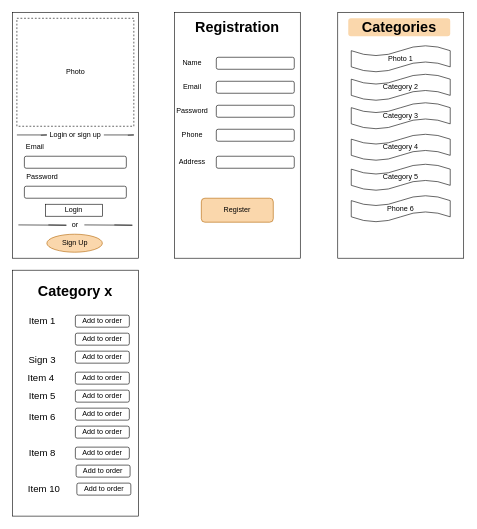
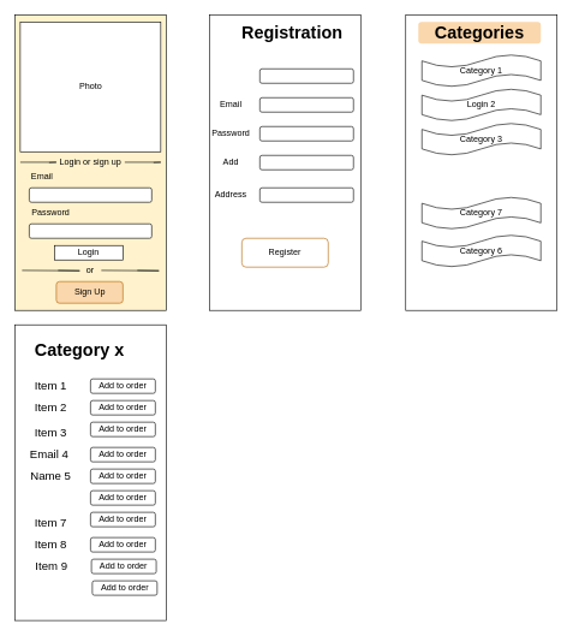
- <mxCell id="17" value="&lt;h1&gt;Registration&lt;/h1&gt;" style="rounded=1;whiteSpace=wrap;html=1;strokeColor=none;" vertex="1" parent="1"><mxGeometry x="310" y="30" width="170" height="30" as="geometry" /></mxCell>
+ <mxCell id="17" value="&lt;h1&gt;Registration&lt;/h1&gt;" style="rounded=1;whiteSpace=wrap;html=1;strokeColor=none;" vertex="1" parent="1"><mxGeometry x="320" y="30" width="170" height="30" as="geometry" /></mxCell>
- <mxCell id="31" value="Photo 1" style="shape=tape;whiteSpace=wrap;html=1;" vertex="1" parent="1"><mxGeometry x="585" y="75" width="165" height="45" as="geometry" /></mxCell>
+ <mxCell id="31" value="Category 1" style="shape=tape;whiteSpace=wrap;html=1;" vertex="1" parent="1"><mxGeometry x="585" y="75" width="165" height="45" as="geometry" /></mxCell>
- <mxCell id="18" value="Name" style="text;html=1;strokeColor=none;fillColor=none;align=center;verticalAlign=middle;whiteSpace=wrap;rounded=0;" vertex="1" parent="1"><mxGeometry x="290" y="90" width="60" height="30" as="geometry" /></mxCell>
- <mxCell id="3" value="Photo" style="rounded=0;whiteSpace=wrap;html=1;dashed=1;" vertex="1" parent="1"><mxGeometry x="27.5" y="30" width="195" height="180" as="geometry" /></mxCell>
+ <mxCell id="3" value="Photo" style="rounded=0;whiteSpace=wrap;html=1;" vertex="1" parent="1"><mxGeometry x="27.5" y="30" width="195" height="180" as="geometry" /></mxCell>
- <mxCell id="32" value="Category 2" style="shape=tape;whiteSpace=wrap;html=1;" vertex="1" parent="1"><mxGeometry x="585" y="122.5" width="165" height="45" as="geometry" /></mxCell>
+ <mxCell id="32" value="Login 2" style="shape=tape;whiteSpace=wrap;html=1;" vertex="1" parent="1"><mxGeometry x="585" y="122.5" width="165" height="45" as="geometry" /></mxCell>
- <mxCell id="2" value="Login or sign up" style="rounded=0;whiteSpace=wrap;html=1;" vertex="1" parent="1"><mxGeometry x="20" y="20" width="210" height="410" as="geometry" /></mxCell>
+ <mxCell id="2" value="Login or sign up" style="rounded=0;whiteSpace=wrap;html=1;fillColor=#fff2cc;" vertex="1" parent="1"><mxGeometry x="20" y="20" width="210" height="410" as="geometry" /></mxCell>
- <mxCell id="24" value="Phone" style="text;html=1;strokeColor=none;fillColor=none;align=center;verticalAlign=middle;whiteSpace=wrap;rounded=0;" vertex="1" parent="1"><mxGeometry x="290" y="210" width="60" height="30" as="geometry" /></mxCell>
+ <mxCell id="24" value="Add" style="text;html=1;strokeColor=none;fillColor=none;align=center;verticalAlign=middle;whiteSpace=wrap;rounded=0;" vertex="1" parent="1"><mxGeometry x="290" y="210" width="60" height="30" as="geometry" /></mxCell>
- <mxCell id="34" value="Category 4" style="shape=tape;whiteSpace=wrap;html=1;" vertex="1" parent="1"><mxGeometry x="585" y="222.5" width="165" height="45" as="geometry" /></mxCell>
- <mxCell id="35" value="Category 5" style="shape=tape;whiteSpace=wrap;html=1;" vertex="1" parent="1"><mxGeometry x="585" y="272.5" width="165" height="45" as="geometry" /></mxCell>
+ <mxCell id="35" value="Category 7" style="shape=tape;whiteSpace=wrap;html=1;" vertex="1" parent="1"><mxGeometry x="585" y="272.5" width="165" height="45" as="geometry" /></mxCell>
- <mxCell id="36" value="Phone 6" style="shape=tape;whiteSpace=wrap;html=1;" vertex="1" parent="1"><mxGeometry x="585" y="325" width="165" height="45" as="geometry" /></mxCell>
+ <mxCell id="36" value="Category 6" style="shape=tape;whiteSpace=wrap;html=1;" vertex="1" parent="1"><mxGeometry x="585" y="325" width="165" height="45" as="geometry" /></mxCell>
- <mxCell id="28" value="Register" style="rounded=1;whiteSpace=wrap;html=1;fillColor=#fad7ac;strokeColor=#b46504;" vertex="1" parent="1"><mxGeometry x="335" y="330" width="120" height="40" as="geometry" /></mxCell>
+ <mxCell id="28" value="Register" style="rounded=1;whiteSpace=wrap;html=1;fillColor=#ffffff;strokeColor=#b46504;" vertex="1" parent="1"><mxGeometry x="335" y="330" width="120" height="40" as="geometry" /></mxCell>
- <mxCell id="11" value="Sign Up" style="ellipse;whiteSpace=wrap;html=1;fillColor=#fad7ac;strokeColor=#b46504;" vertex="1" parent="1"><mxGeometry x="77.5" y="390" width="92.5" height="30" as="geometry" /></mxCell>
+ <mxCell id="11" value="Sign Up" style="rounded=1;whiteSpace=wrap;html=1;fillColor=#fad7ac;strokeColor=#b46504;" vertex="1" parent="1"><mxGeometry x="77.5" y="390" width="92.5" height="30" as="geometry" /></mxCell>
- <mxCell id="38" value="&lt;h1&gt;Category x&lt;/h1&gt;" style="rounded=1;whiteSpace=wrap;html=1;strokeColor=none;" vertex="1" parent="1"><mxGeometry x="40" y="470" width="170" height="30" as="geometry" /></mxCell>
+ <mxCell id="38" value="&lt;h1&gt;Category x&lt;/h1&gt;" style="rounded=1;whiteSpace=wrap;html=1;strokeColor=none;" vertex="1" parent="1"><mxGeometry x="25" y="470" width="170" height="30" as="geometry" /></mxCell>
+ <mxCell id="41" value="&lt;font style=&quot;font-size: 16px;&quot;&gt;Item 2&lt;/font&gt;" style="text;html=1;strokeColor=none;fillColor=none;align=center;verticalAlign=middle;whiteSpace=wrap;rounded=0;" vertex="1" parent="1"><mxGeometry x="30" y="550" width="80" height="30" as="geometry" /></mxCell>
- <mxCell id="43" value="&lt;font style=&quot;font-size: 16px;&quot;&gt;Sign 3&lt;/font&gt;" style="text;html=1;strokeColor=none;fillColor=none;align=center;verticalAlign=middle;whiteSpace=wrap;rounded=0;" vertex="1" parent="1"><mxGeometry x="30" y="585" width="80" height="30" as="geometry" /></mxCell>
+ <mxCell id="43" value="&lt;font style=&quot;font-size: 16px;&quot;&gt;Item 3&lt;/font&gt;" style="text;html=1;strokeColor=none;fillColor=none;align=center;verticalAlign=middle;whiteSpace=wrap;rounded=0;" vertex="1" parent="1"><mxGeometry x="30" y="585" width="80" height="30" as="geometry" /></mxCell>
- <mxCell id="45" value="&lt;font style=&quot;font-size: 16px;&quot;&gt;Item 4&lt;/font&gt;" style="text;html=1;strokeColor=none;fillColor=none;align=center;verticalAlign=middle;whiteSpace=wrap;rounded=0;" vertex="1" parent="1"><mxGeometry x="27.5" y="615" width="80" height="30" as="geometry" /></mxCell>
+ <mxCell id="45" value="&lt;font style=&quot;font-size: 16px;&quot;&gt;Email 4&lt;/font&gt;" style="text;html=1;strokeColor=none;fillColor=none;align=center;verticalAlign=middle;whiteSpace=wrap;rounded=0;" vertex="1" parent="1"><mxGeometry x="27.5" y="615" width="80" height="30" as="geometry" /></mxCell>
- <mxCell id="47" value="&lt;font style=&quot;font-size: 16px;&quot;&gt;Item 5&lt;/font&gt;" style="text;html=1;strokeColor=none;fillColor=none;align=center;verticalAlign=middle;whiteSpace=wrap;rounded=0;" vertex="1" parent="1"><mxGeometry x="30" y="645" width="80" height="30" as="geometry" /></mxCell>
+ <mxCell id="47" value="&lt;font style=&quot;font-size: 16px;&quot;&gt;Name 5&lt;/font&gt;" style="text;html=1;strokeColor=none;fillColor=none;align=center;verticalAlign=middle;whiteSpace=wrap;rounded=0;" vertex="1" parent="1"><mxGeometry x="30" y="645" width="80" height="30" as="geometry" /></mxCell>
- <mxCell id="49" value="&lt;font style=&quot;font-size: 16px;&quot;&gt;Item 6&lt;/font&gt;" style="text;html=1;strokeColor=none;fillColor=none;align=center;verticalAlign=middle;whiteSpace=wrap;rounded=0;" vertex="1" parent="1"><mxGeometry x="30" y="680" width="80" height="30" as="geometry" /></mxCell>
+ <mxCell id="51" value="&lt;font style=&quot;font-size: 16px;&quot;&gt;Item 7&lt;/font&gt;" style="text;html=1;strokeColor=none;fillColor=none;align=center;verticalAlign=middle;whiteSpace=wrap;rounded=0;" vertex="1" parent="1"><mxGeometry x="30" y="710" width="80" height="30" as="geometry" /></mxCell>
+ <mxCell id="55" value="&lt;font style=&quot;font-size: 16px;&quot;&gt;Item 9&lt;/font&gt;" style="text;html=1;strokeColor=none;fillColor=none;align=center;verticalAlign=middle;whiteSpace=wrap;rounded=0;" vertex="1" parent="1"><mxGeometry x="31.25" y="770" width="80" height="30" as="geometry" /></mxCell>
- <mxCell id="57" value="&lt;font style=&quot;font-size: 16px;&quot;&gt;Item 10&lt;/font&gt;" style="text;html=1;strokeColor=none;fillColor=none;align=center;verticalAlign=middle;whiteSpace=wrap;rounded=0;" vertex="1" parent="1"><mxGeometry x="32.5" y="800" width="80" height="30" as="geometry" /></mxCell>
